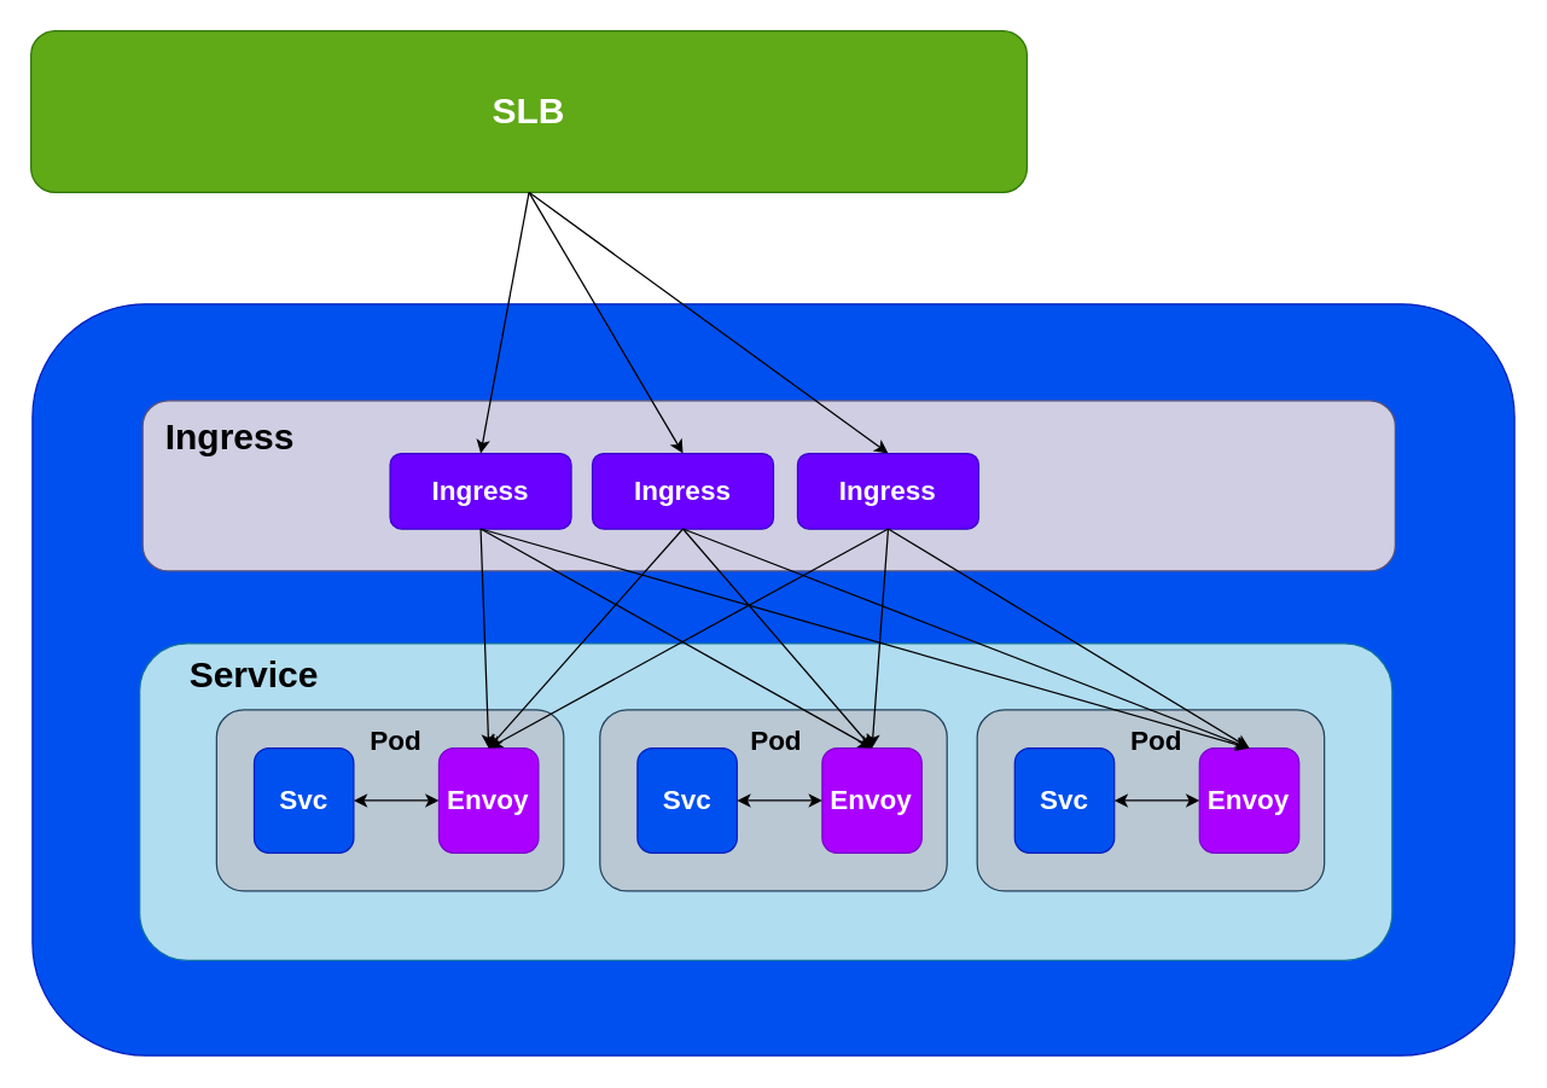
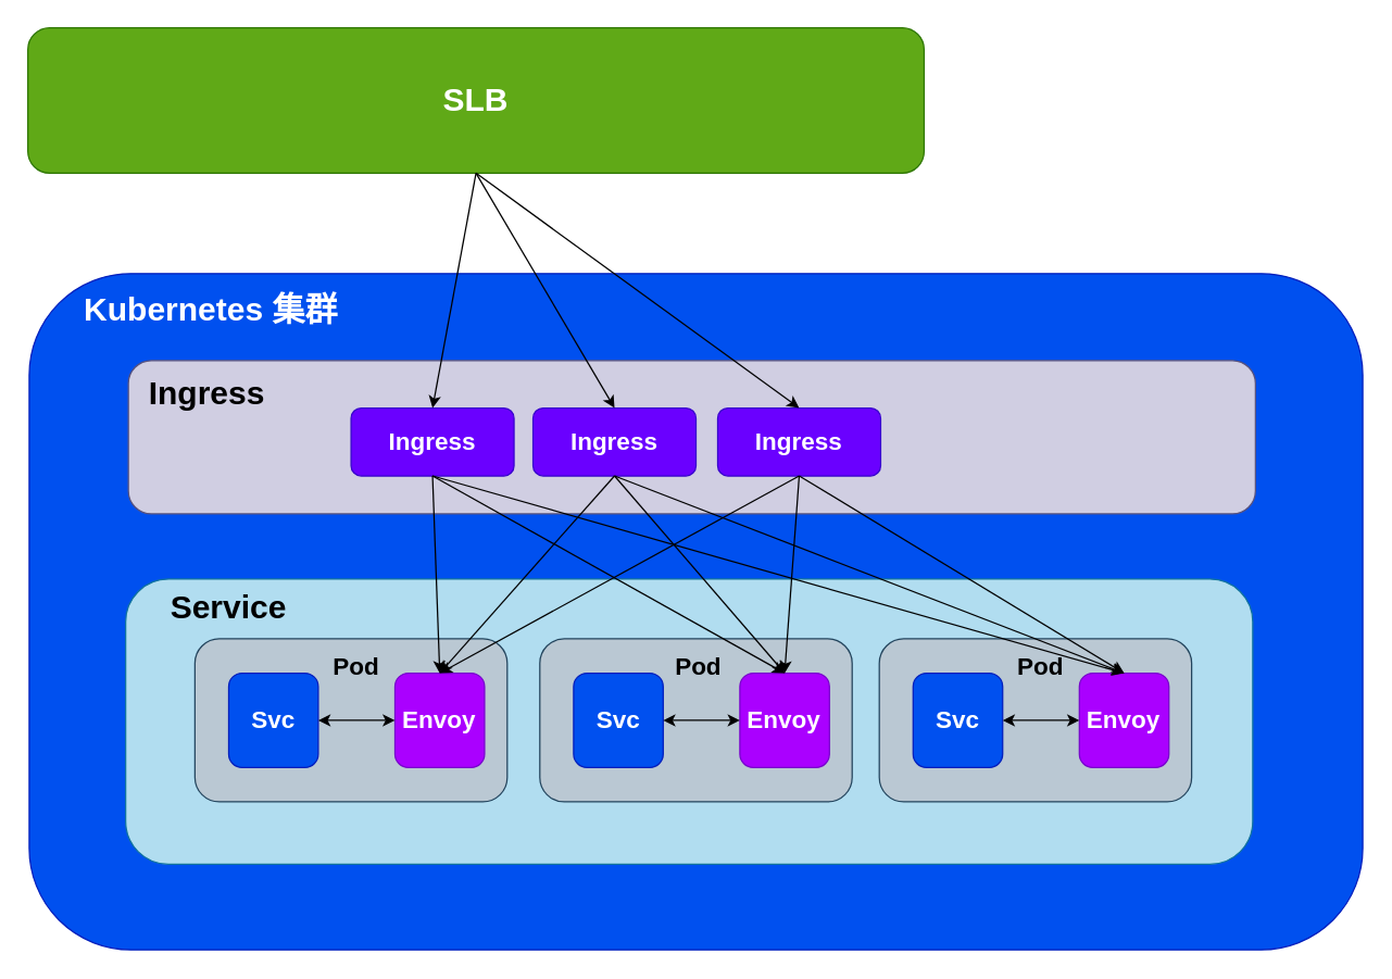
+ <mxCell id="41" value="&lt;h1&gt;Kubernetes 集群&lt;/h1&gt;" style="text;html=1;strokeColor=none;fillColor=none;align=center;verticalAlign=middle;whiteSpace=wrap;rounded=0;fontColor=#FFFFFF;" parent="1" vertex="1"><mxGeometry x="25" y="218" width="260" height="20" as="geometry" /></mxCell>
